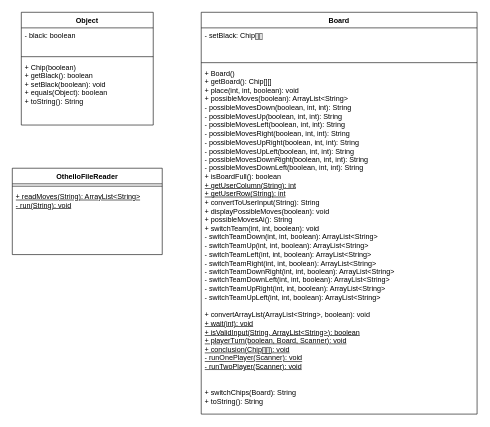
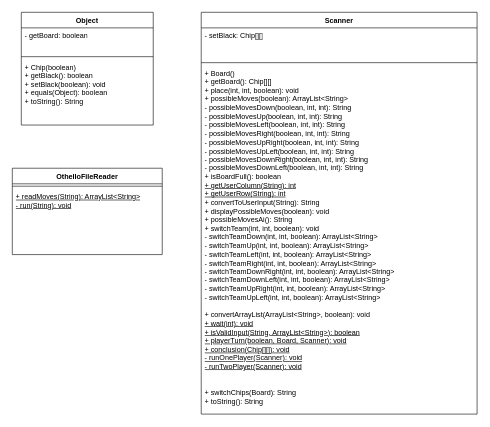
- <mxCell id="6" value="Board" style="swimlane;fontStyle=1;align=center;verticalAlign=top;childLayout=stackLayout;horizontal=1;startSize=26;horizontalStack=0;resizeParent=1;resizeParentMax=0;resizeLast=0;collapsible=1;marginBottom=0;whiteSpace=wrap;html=1;" vertex="1" parent="1"><mxGeometry x="335" y="20" width="460" height="670" as="geometry" /></mxCell>
+ <mxCell id="6" value="Scanner" style="swimlane;fontStyle=1;align=center;verticalAlign=top;childLayout=stackLayout;horizontal=1;startSize=26;horizontalStack=0;resizeParent=1;resizeParentMax=0;resizeLast=0;collapsible=1;marginBottom=0;whiteSpace=wrap;html=1;" vertex="1" parent="1"><mxGeometry x="335" y="20" width="460" height="670" as="geometry" /></mxCell>
- <mxCell id="3" value="- black: boolean" style="text;strokeColor=none;fillColor=none;align=left;verticalAlign=top;spacingLeft=4;spacingRight=4;overflow=hidden;rotatable=0;points=[[0,0.5],[1,0.5]];portConstraint=eastwest;whiteSpace=wrap;html=1;" vertex="1" parent="2"><mxGeometry y="26" width="220" height="44" as="geometry" /></mxCell>
+ <mxCell id="3" value="- getBoard: boolean" style="text;strokeColor=none;fillColor=none;align=left;verticalAlign=top;spacingLeft=4;spacingRight=4;overflow=hidden;rotatable=0;points=[[0,0.5],[1,0.5]];portConstraint=eastwest;whiteSpace=wrap;html=1;" vertex="1" parent="2"><mxGeometry y="26" width="220" height="44" as="geometry" /></mxCell>
